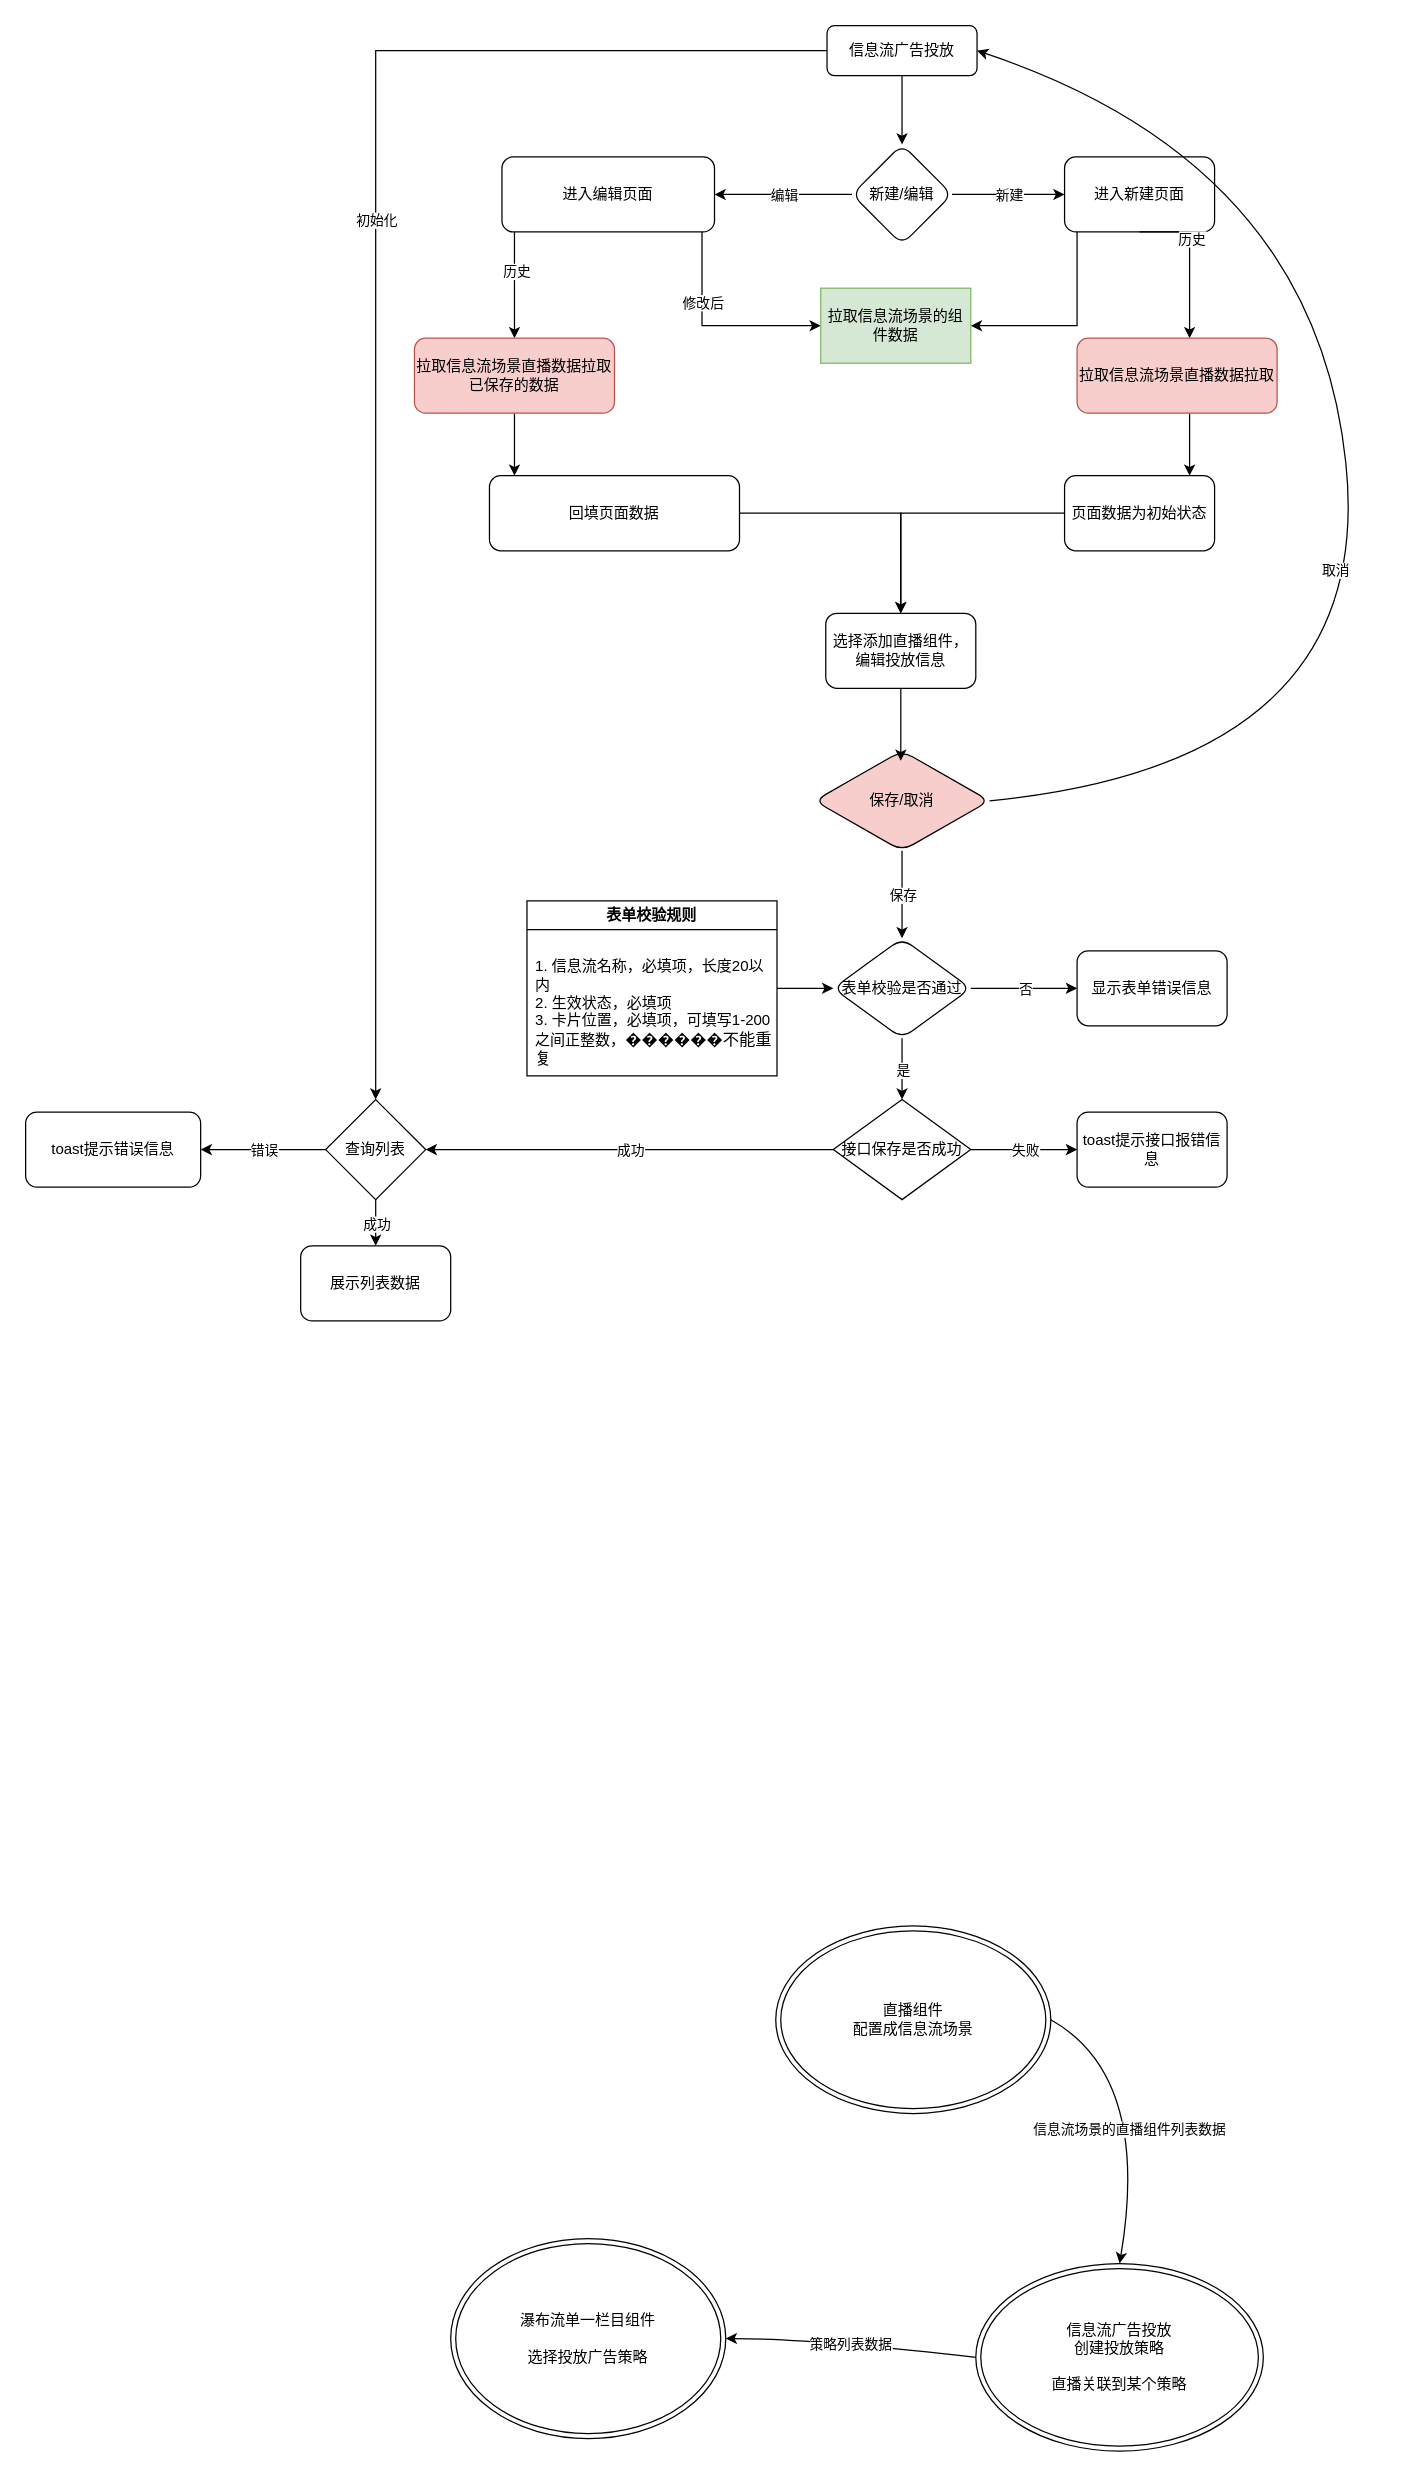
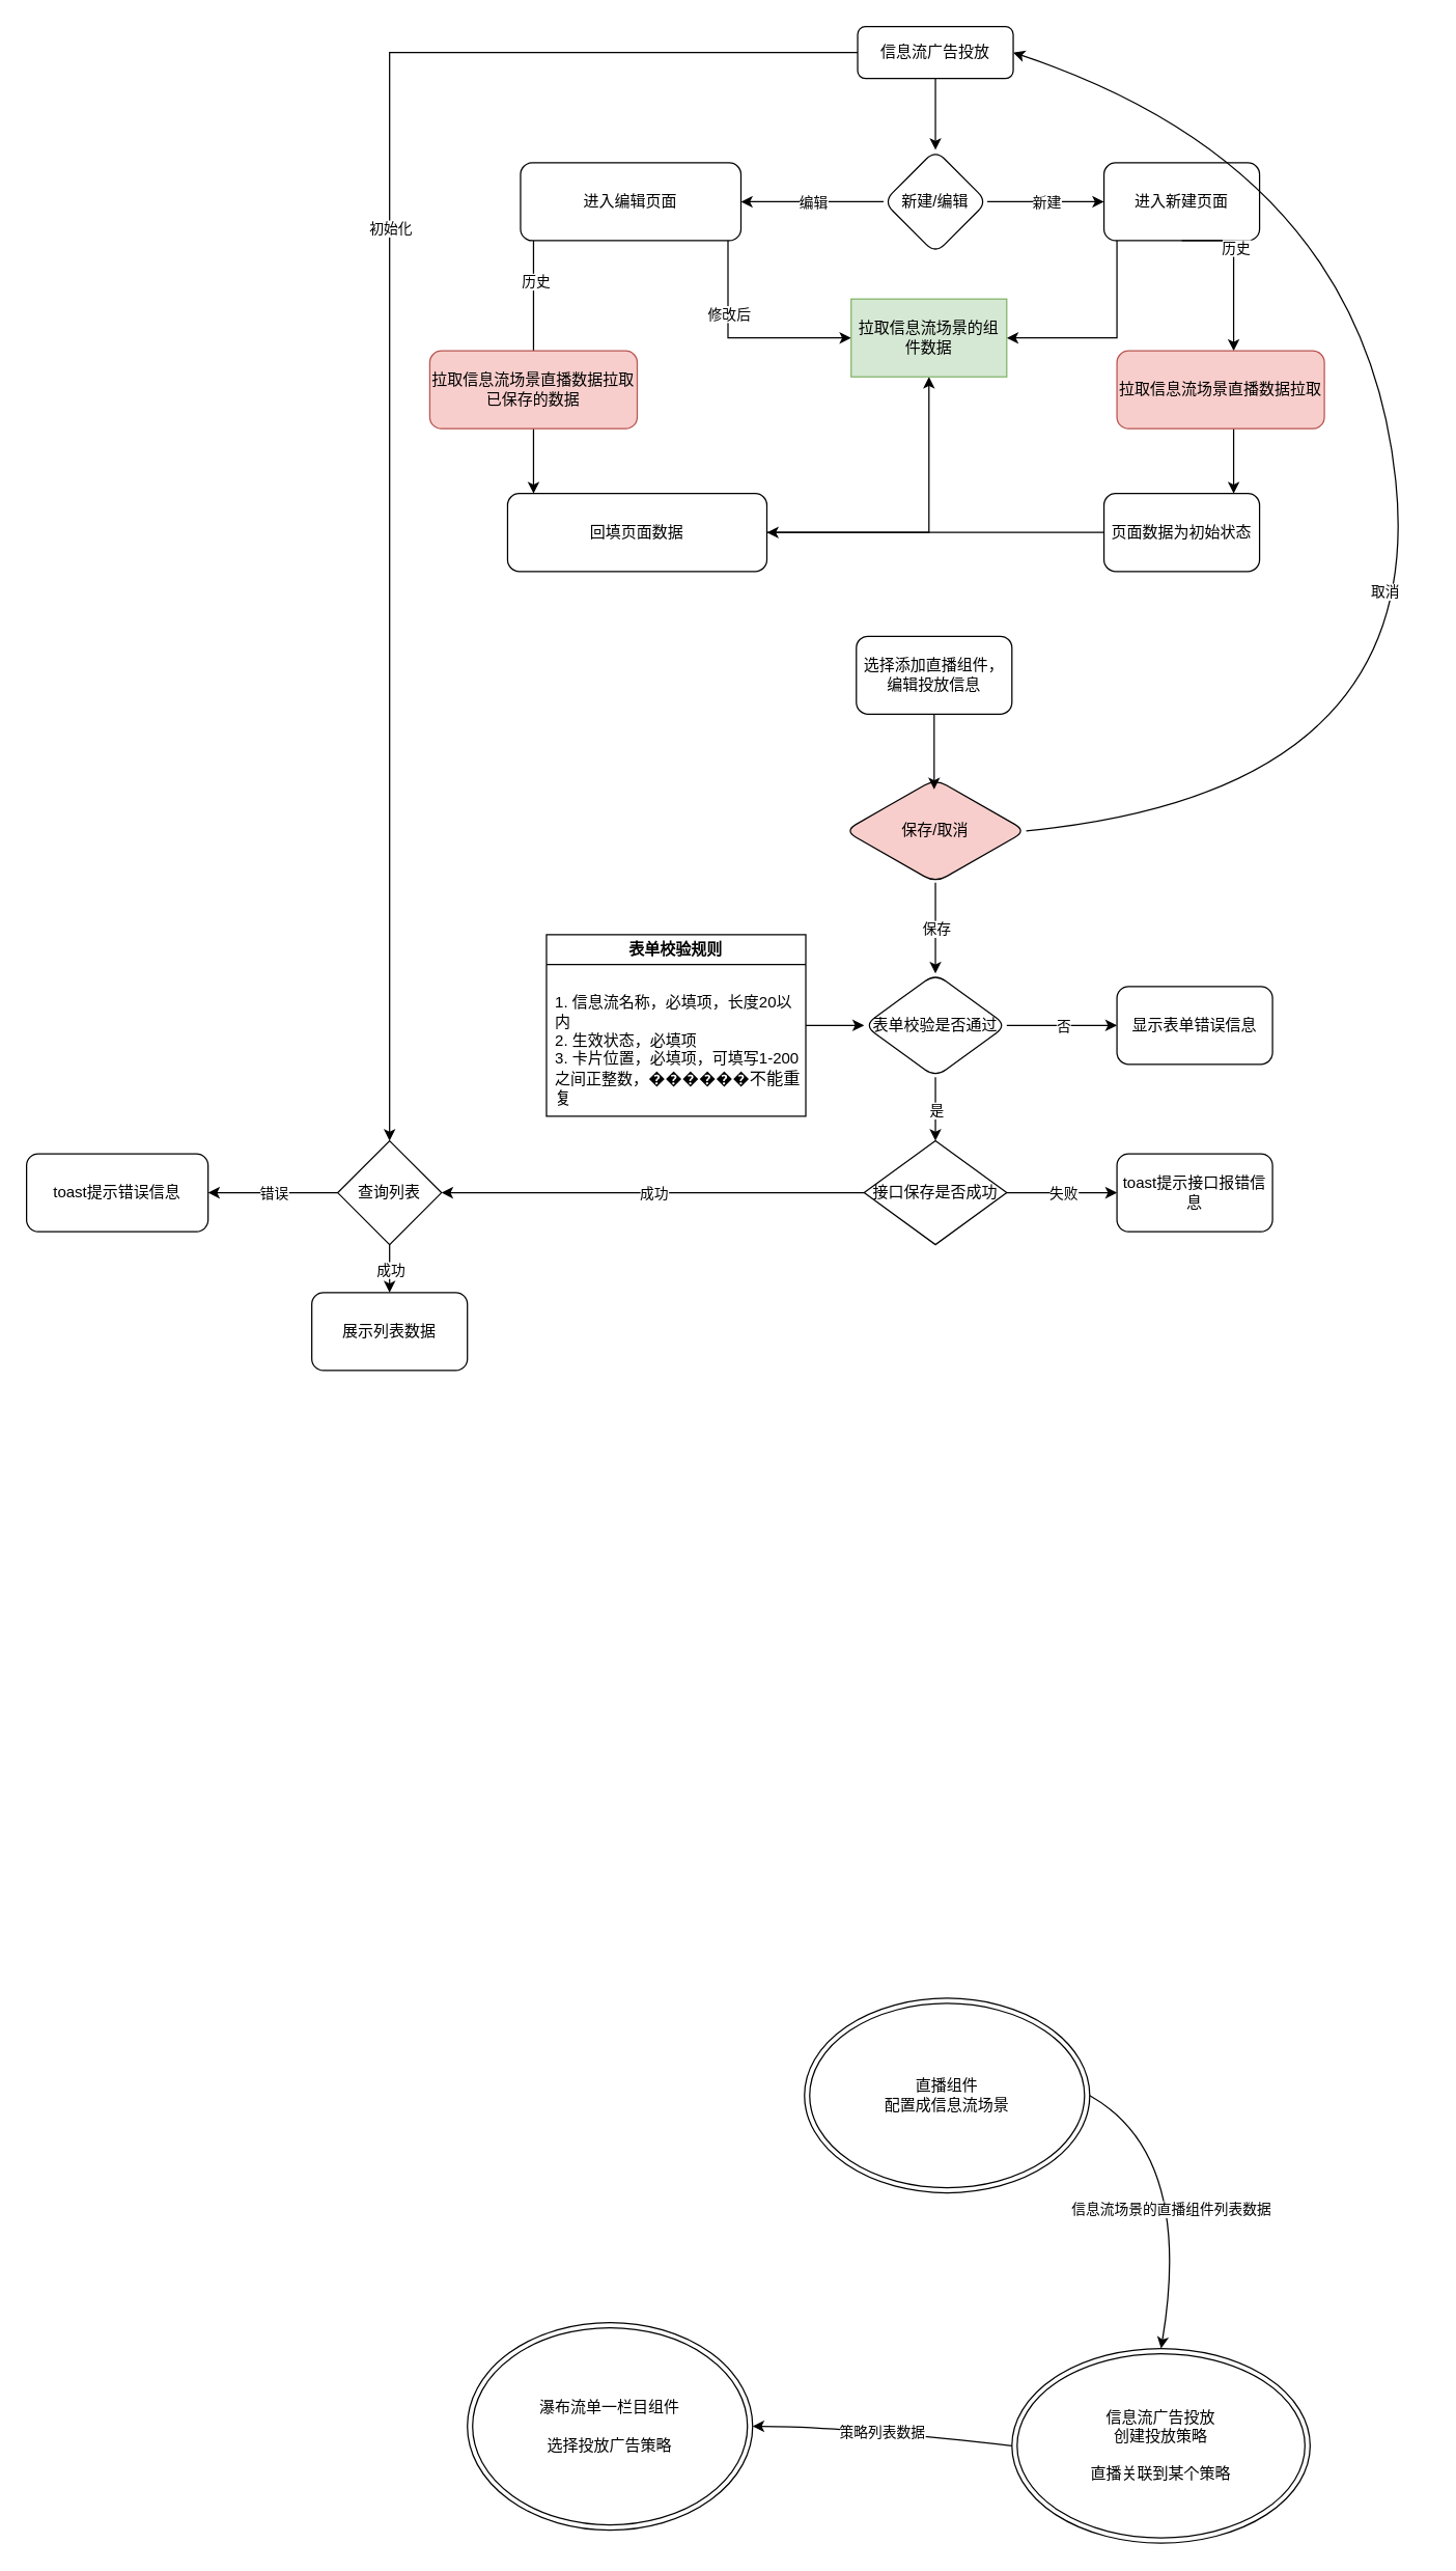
- <mxCell id="57" value="" style="edgeStyle=orthogonalEdgeStyle;rounded=0;orthogonalLoop=1;jettySize=auto;html=1;" edge="1" parent="1" source="19" target="59"><mxGeometry relative="1" as="geometry"><mxPoint x="461" y="185" as="sourcePoint" /><mxPoint x="461" y="380" as="targetPoint" /><Array as="points"><mxPoint x="411" y="210" /><mxPoint x="411" y="210" /></Array></mxGeometry></mxCell>
+ <mxCell id="57" value="" style="edgeStyle=orthogonalEdgeStyle;rounded=0;orthogonalLoop=1;jettySize=auto;html=1;endArrow=none;" edge="1" parent="1" source="19" target="59"><mxGeometry relative="1" as="geometry"><mxPoint x="461" y="185" as="sourcePoint" /><mxPoint x="461" y="380" as="targetPoint" /><Array as="points"><mxPoint x="411" y="210" /><mxPoint x="411" y="210" /></Array></mxGeometry></mxCell>
- <mxCell id="48" value="" style="edgeStyle=orthogonalEdgeStyle;rounded=0;orthogonalLoop=1;jettySize=auto;html=1;" parent="1" source="49" target="52" edge="1"><mxGeometry relative="1" as="geometry" /></mxCell>
+ <mxCell id="48" value="" style="edgeStyle=orthogonalEdgeStyle;rounded=0;orthogonalLoop=1;jettySize=auto;html=1;" parent="1" source="49" target="60" edge="1"><mxGeometry relative="1" as="geometry" /></mxCell>
- <mxCell id="50" style="edgeStyle=orthogonalEdgeStyle;rounded=0;orthogonalLoop=1;jettySize=auto;html=1;entryX=0.5;entryY=0;entryDx=0;entryDy=0;" parent="1" source="51" target="52" edge="1"><mxGeometry relative="1" as="geometry" /></mxCell>
+ <mxCell id="50" style="edgeStyle=orthogonalEdgeStyle;rounded=0;orthogonalLoop=1;jettySize=auto;html=1;" parent="1" source="51" target="49" edge="1"><mxGeometry relative="1" as="geometry" /></mxCell>
